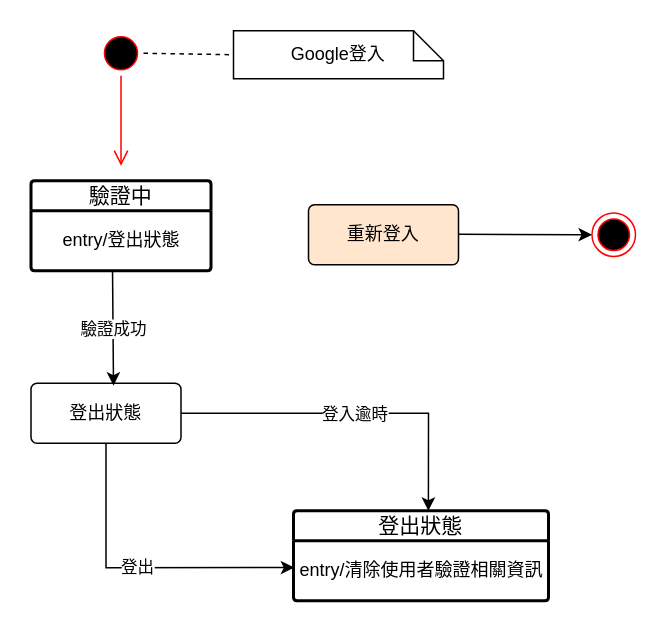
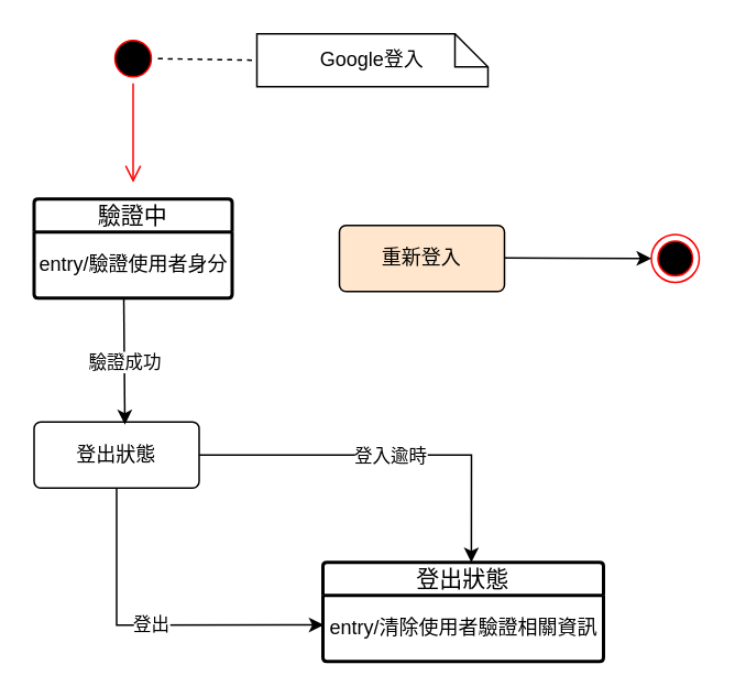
- <mxCell id="6" value="entry/登出狀態" style="text;html=1;align=center;verticalAlign=middle;resizable=0;points=[];autosize=1;strokeColor=none;fillColor=none;" vertex="1" parent="5"><mxGeometry y="20" width="120" height="40" as="geometry" /></mxCell>
+ <mxCell id="6" value="entry/驗證使用者身分" style="text;html=1;align=center;verticalAlign=middle;resizable=0;points=[];autosize=1;strokeColor=none;fillColor=none;" vertex="1" parent="5"><mxGeometry y="20" width="120" height="40" as="geometry" /></mxCell>
